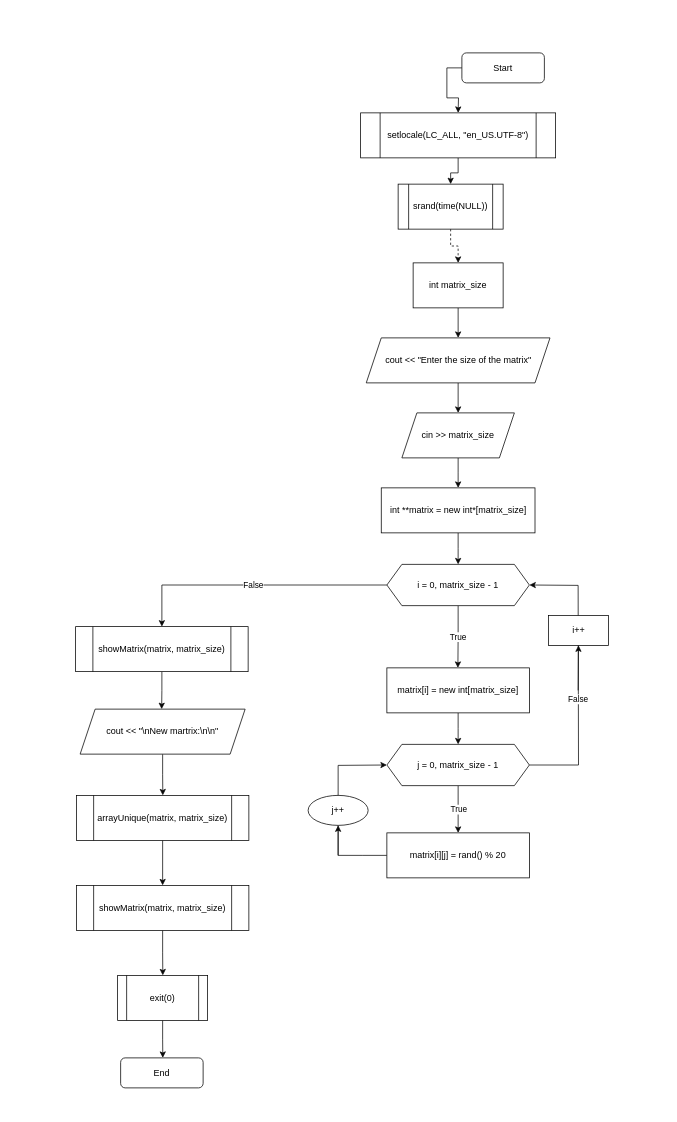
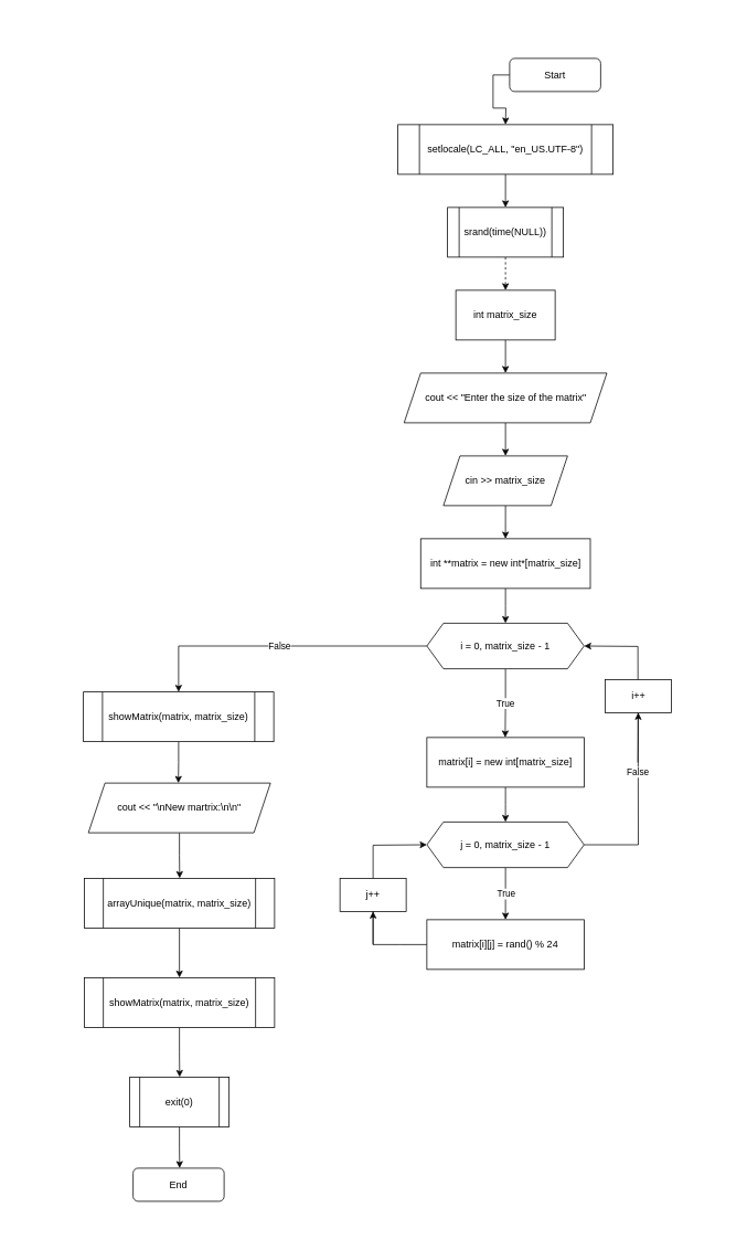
- <mxCell id="7" value="srand(time(NULL))" style="shape=process;whiteSpace=wrap;html=1;backgroundOutline=1;rounded=0;fillColor=#FFFFFF;gradientColor=none;" parent="1" vertex="1"><mxGeometry x="530" y="245" width="140" height="60" as="geometry" /></mxCell>
+ <mxCell id="7" value="srand(time(NULL))" style="shape=process;whiteSpace=wrap;html=1;backgroundOutline=1;rounded=0;fillColor=#FFFFFF;gradientColor=none;" parent="1" vertex="1"><mxGeometry x="540" y="250" width="140" height="60" as="geometry" /></mxCell>
- <mxCell id="28" value="j++" style="ellipse;whiteSpace=wrap;html=1;fillColor=#FFFFFF;gradientColor=none;" parent="1" vertex="1"><mxGeometry x="410" y="1060" width="80" height="40" as="geometry" /></mxCell>
+ <mxCell id="28" value="j++" style="rounded=0;whiteSpace=wrap;html=1;fillColor=#FFFFFF;gradientColor=none;" parent="1" vertex="1"><mxGeometry x="410" y="1060" width="80" height="40" as="geometry" /></mxCell>
- <mxCell id="25" value="matrix[i][j] = rand() % 20" style="rounded=0;whiteSpace=wrap;html=1;fillColor=#FFFFFF;gradientColor=none;" parent="1" vertex="1"><mxGeometry x="515" y="1110" width="190" height="60" as="geometry" /></mxCell>
+ <mxCell id="25" value="matrix[i][j] = rand() % 24" style="rounded=0;whiteSpace=wrap;html=1;fillColor=#FFFFFF;gradientColor=none;" parent="1" vertex="1"><mxGeometry x="515" y="1110" width="190" height="60" as="geometry" /></mxCell>
